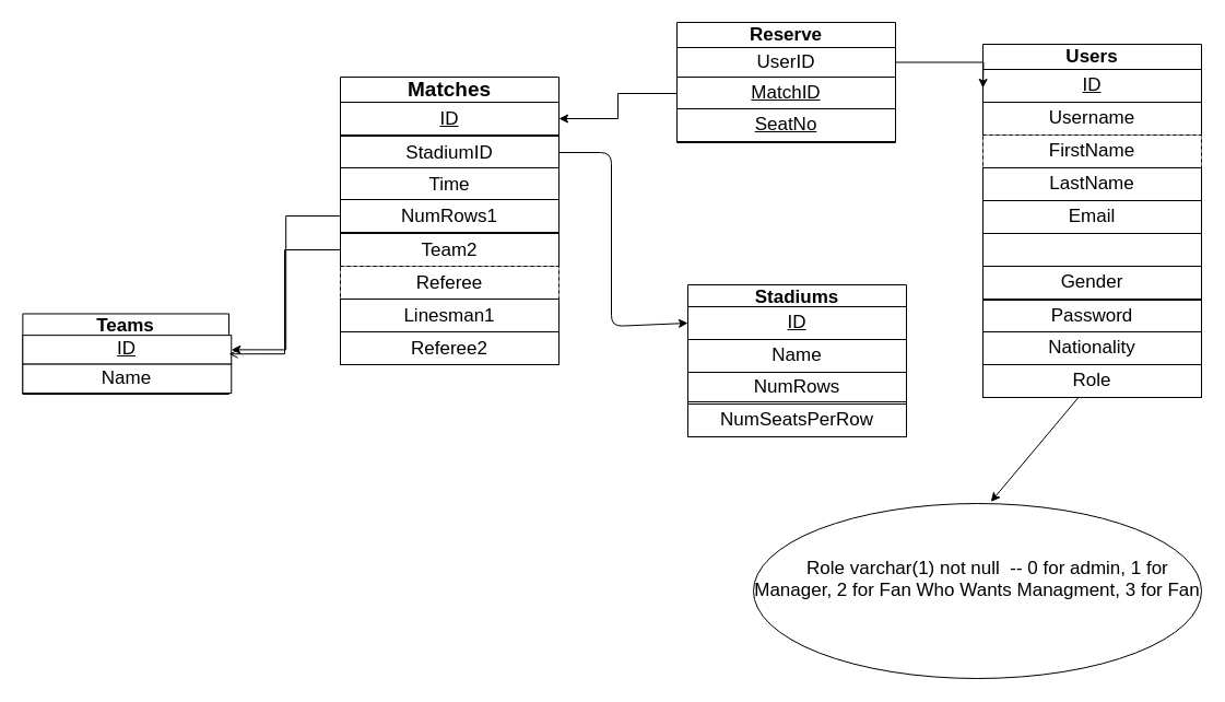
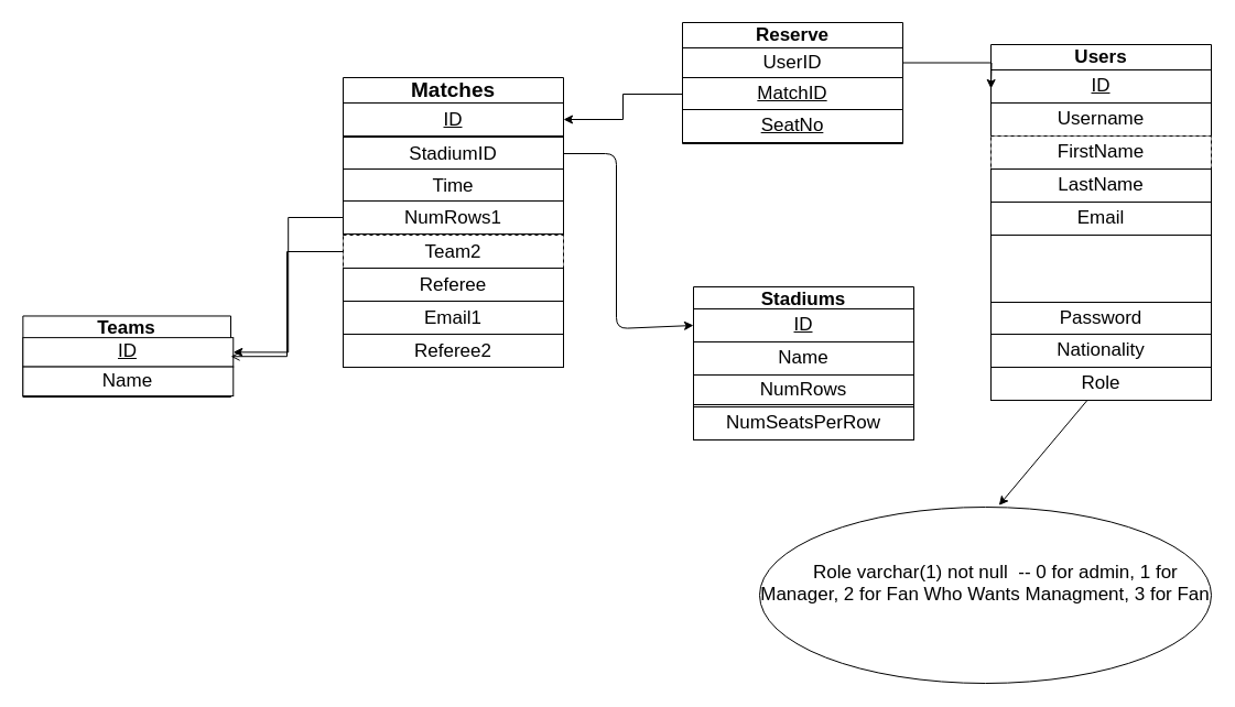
- <mxCell id="8" value="&lt;font style=&quot;font-size: 17px;&quot;&gt;Team2&lt;/font&gt;" style="whiteSpace=wrap;html=1;fontSize=19;" parent="2" vertex="1"><mxGeometry y="143" width="200" height="30" as="geometry" /></mxCell>
+ <mxCell id="8" value="&lt;font style=&quot;font-size: 17px;&quot;&gt;Team2&lt;/font&gt;" style="whiteSpace=wrap;html=1;fontSize=19;dashed=1;" parent="2" vertex="1"><mxGeometry y="143" width="200" height="30" as="geometry" /></mxCell>
- <mxCell id="9" value="&lt;span style=&quot;font-size: 17px;&quot;&gt;Referee&lt;/span&gt;" style="whiteSpace=wrap;html=1;fontSize=19;dashed=1;" parent="2" vertex="1"><mxGeometry y="173" width="200" height="30" as="geometry" /></mxCell>
+ <mxCell id="9" value="&lt;span style=&quot;font-size: 17px;&quot;&gt;Referee&lt;/span&gt;" style="whiteSpace=wrap;html=1;fontSize=19;" parent="2" vertex="1"><mxGeometry y="173" width="200" height="30" as="geometry" /></mxCell>
- <mxCell id="29" value="Gender" style="rounded=0;whiteSpace=wrap;html=1;fontSize=17;" parent="25" vertex="1"><mxGeometry y="150" width="200" height="30" as="geometry" /></mxCell>
- <mxCell id="10" value="&lt;font style=&quot;font-size: 17px;&quot;&gt;Linesman1&lt;/font&gt;" style="whiteSpace=wrap;html=1;fontSize=19;" parent="2" vertex="1"><mxGeometry y="203" width="200" height="30" as="geometry" /></mxCell>
+ <mxCell id="10" value="&lt;font style=&quot;font-size: 17px;&quot;&gt;Email1&lt;/font&gt;" style="whiteSpace=wrap;html=1;fontSize=19;" parent="2" vertex="1"><mxGeometry y="203" width="200" height="30" as="geometry" /></mxCell>
